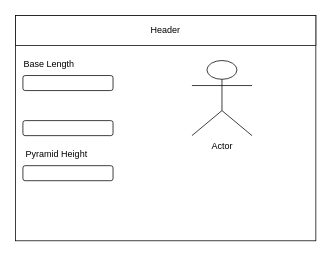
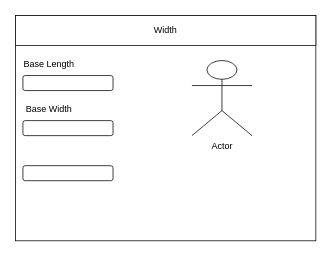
- <mxCell id="3" value="Header" style="rounded=0;whiteSpace=wrap;html=1;" parent="1" vertex="1"><mxGeometry x="20" y="20" width="400" height="40" as="geometry" /></mxCell>
+ <mxCell id="3" value="Width" style="rounded=0;whiteSpace=wrap;html=1;" parent="1" vertex="1"><mxGeometry x="20" y="20" width="400" height="40" as="geometry" /></mxCell>
+ <mxCell id="7" value="Base Width" style="text;html=1;strokeColor=none;fillColor=none;align=center;verticalAlign=middle;whiteSpace=wrap;rounded=0;" vertex="1" parent="1"><mxGeometry x="25" y="130" width="80" height="30" as="geometry" /></mxCell>
- <mxCell id="9" value="Pyramid Height" style="text;html=1;strokeColor=none;fillColor=none;align=center;verticalAlign=middle;whiteSpace=wrap;rounded=0;" vertex="1" parent="1"><mxGeometry x="30" y="190" width="90" height="30" as="geometry" /></mxCell>
